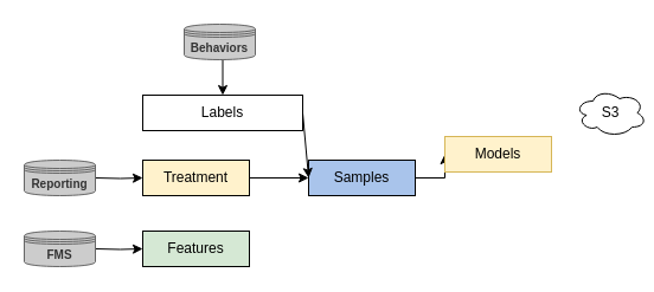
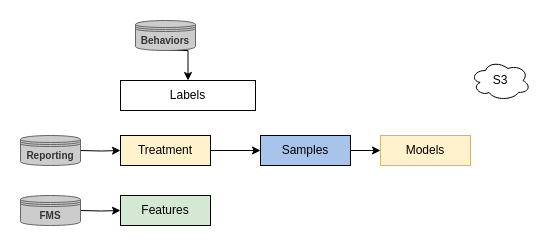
- <mxCell id="8" value="Behaviors" style="shape=datastore;whiteSpace=wrap;html=1;fontStyle=1;fontSize=10;labelBackgroundColor=none;fillColor=#CCCCCC;fontColor=#333333;strokeColor=#666666;" vertex="1" parent="1"><mxGeometry x="155" y="20" width="60" height="30" as="geometry" /></mxCell>
+ <mxCell id="8" value="Behaviors" style="shape=datastore;whiteSpace=wrap;html=1;fontStyle=1;fontSize=10;labelBackgroundColor=none;fillColor=#CCCCCC;fontColor=#333333;strokeColor=#666666;" vertex="1" parent="1"><mxGeometry x="135" y="20" width="60" height="30" as="geometry" /></mxCell>
- <mxCell id="16" value="S3" style="ellipse;shape=cloud;whiteSpace=wrap;html=1;" vertex="1" parent="1"><mxGeometry x="485" y="75" width="60" height="40" as="geometry" /></mxCell>
+ <mxCell id="16" value="S3" style="ellipse;shape=cloud;whiteSpace=wrap;html=1;" vertex="1" parent="1"><mxGeometry x="470" y="60" width="60" height="40" as="geometry" /></mxCell>
- <mxCell id="13" value="" style="endArrow=classic;html=1;rounded=0;exitX=1;exitY=0.5;exitDx=0;exitDy=0;entryX=0;entryY=0.5;entryDx=0;entryDy=0;" edge="1" parent="1" source="2" target="12"><mxGeometry width="50" height="50" relative="1" as="geometry"><mxPoint x="340" y="190" as="sourcePoint" /><mxPoint x="390" y="140" as="targetPoint" /></mxGeometry></mxCell>
- <mxCell id="15" value="Models" style="rounded=0;whiteSpace=wrap;html=1;fillColor=#fff2cc;strokeColor=#d6b656;" vertex="1" parent="1"><mxGeometry x="375" y="115" width="90" height="30" as="geometry" /></mxCell>
+ <mxCell id="15" value="Models" style="rounded=0;whiteSpace=wrap;html=1;fillColor=#fff2cc;strokeColor=#d6b656;" vertex="1" parent="1"><mxGeometry x="380" y="135" width="90" height="30" as="geometry" /></mxCell>
